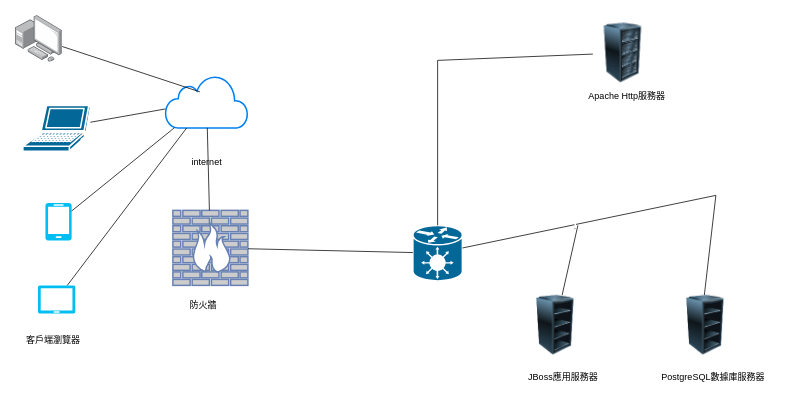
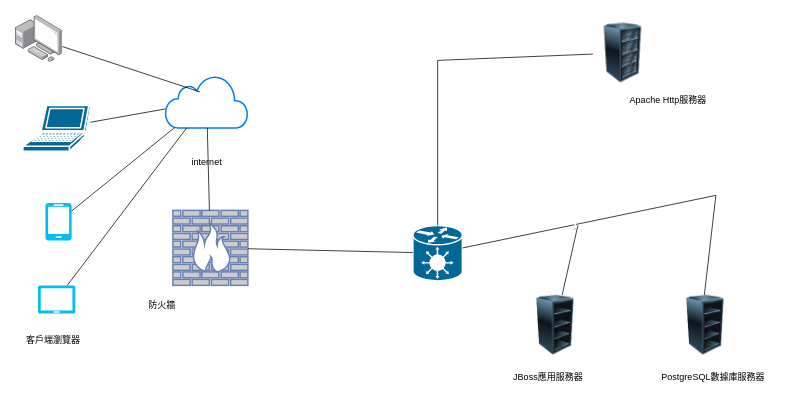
- <mxCell id="15" value="Apache Http服務器&lt;div&gt;&lt;br&gt;&lt;/div&gt;" style="text;html=1;align=center;verticalAlign=middle;resizable=0;points=[];autosize=1;strokeColor=none;fillColor=none;" vertex="1" parent="1"><mxGeometry x="770" y="115" width="130" height="40" as="geometry" /></mxCell>
+ <mxCell id="15" value="Apache Http服務器&lt;div&gt;&lt;br&gt;&lt;/div&gt;" style="text;html=1;align=center;verticalAlign=middle;resizable=0;points=[];autosize=1;strokeColor=none;fillColor=none;" vertex="1" parent="1"><mxGeometry x="825" y="120" width="130" height="40" as="geometry" /></mxCell>
- <mxCell id="10" value="防火牆&lt;div&gt;&lt;br&gt;&lt;/div&gt;" style="text;html=1;align=center;verticalAlign=middle;resizable=0;points=[];autosize=1;strokeColor=none;fillColor=none;" vertex="1" parent="1"><mxGeometry x="240" y="393" width="60" height="40" as="geometry" /></mxCell>
+ <mxCell id="10" value="防火牆&lt;div&gt;&lt;br&gt;&lt;/div&gt;" style="text;html=1;align=center;verticalAlign=middle;resizable=0;points=[];autosize=1;strokeColor=none;fillColor=none;" vertex="1" parent="1"><mxGeometry x="185" y="393" width="60" height="40" as="geometry" /></mxCell>
- <mxCell id="16" value="JBoss應用服務器" style="text;html=1;align=center;verticalAlign=middle;resizable=0;points=[];autosize=1;strokeColor=none;fillColor=none;" vertex="1" parent="1"><mxGeometry x="690" y="488" width="120" height="30" as="geometry" /></mxCell>
+ <mxCell id="16" value="JBoss應用服務器" style="text;html=1;align=center;verticalAlign=middle;resizable=0;points=[];autosize=1;strokeColor=none;fillColor=none;" vertex="1" parent="1"><mxGeometry x="670" y="488" width="120" height="30" as="geometry" /></mxCell>
